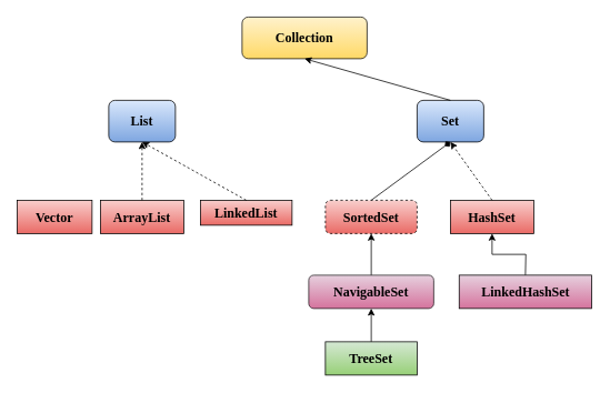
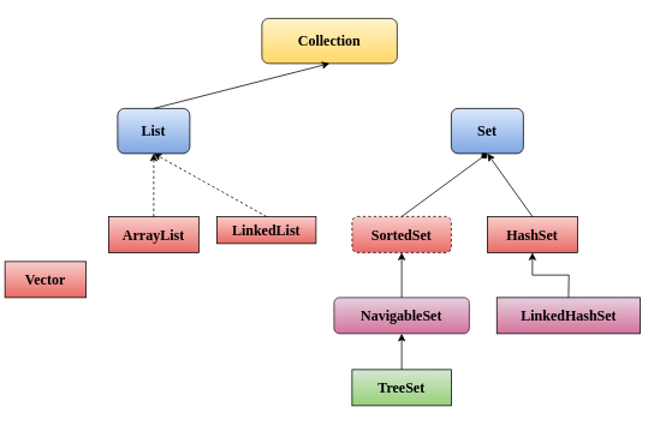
+ <mxCell id="5" value="" style="endArrow=classic;html=1;rounded=0;exitX=0.5;exitY=0;exitDx=0;exitDy=0;entryX=0.5;entryY=1;entryDx=0;entryDy=0;" edge="1" parent="1" source="3" target="2"><mxGeometry width="50" height="50" relative="1" as="geometry"><mxPoint x="500" y="150" as="sourcePoint" /><mxPoint x="550" y="100" as="targetPoint" /></mxGeometry></mxCell>
- <mxCell id="6" value="" style="endArrow=classic;html=1;rounded=0;exitX=0.5;exitY=0;exitDx=0;exitDy=0;entryX=0.5;entryY=1;entryDx=0;entryDy=0;" edge="1" parent="1" source="4" target="2"><mxGeometry width="50" height="50" relative="1" as="geometry"><mxPoint x="500" y="150" as="sourcePoint" /><mxPoint x="550" y="100" as="targetPoint" /></mxGeometry></mxCell>
- <mxCell id="15" value="" style="endArrow=classic;html=1;rounded=0;exitX=0.5;exitY=0;exitDx=0;exitDy=0;entryX=0.5;entryY=1;entryDx=0;entryDy=0;dashed=1;" edge="1" parent="1" source="14" target="4"><mxGeometry width="50" height="50" relative="1" as="geometry"><mxPoint x="500" y="140" as="sourcePoint" /><mxPoint x="530" y="170" as="targetPoint" /></mxGeometry></mxCell>
+ <mxCell id="15" value="" style="endArrow=classic;html=1;rounded=0;exitX=0.5;exitY=0;exitDx=0;exitDy=0;entryX=0.5;entryY=1;entryDx=0;entryDy=0;dashed=0;" edge="1" parent="1" source="14" target="4"><mxGeometry width="50" height="50" relative="1" as="geometry"><mxPoint x="500" y="140" as="sourcePoint" /><mxPoint x="530" y="170" as="targetPoint" /></mxGeometry></mxCell>
- <mxCell id="7" value="&lt;b&gt;&lt;font style=&quot;font-size: 16px;&quot; face=&quot;Verdana&quot;&gt;Vector&lt;/font&gt;&lt;/b&gt;" style="rounded=0;whiteSpace=wrap;html=1;fillColor=#f8cecc;gradientColor=#ea6b66;strokeColor=#000000;" vertex="1" parent="1"><mxGeometry x="20" y="240" width="90" height="40" as="geometry" /></mxCell>
+ <mxCell id="7" value="&lt;b&gt;&lt;font style=&quot;font-size: 16px;&quot; face=&quot;Verdana&quot;&gt;Vector&lt;/font&gt;&lt;/b&gt;" style="rounded=0;whiteSpace=wrap;html=1;fillColor=#f8cecc;gradientColor=#ea6b66;strokeColor=#000000;" vertex="1" parent="1"><mxGeometry x="5" y="290" width="90" height="40" as="geometry" /></mxCell>
